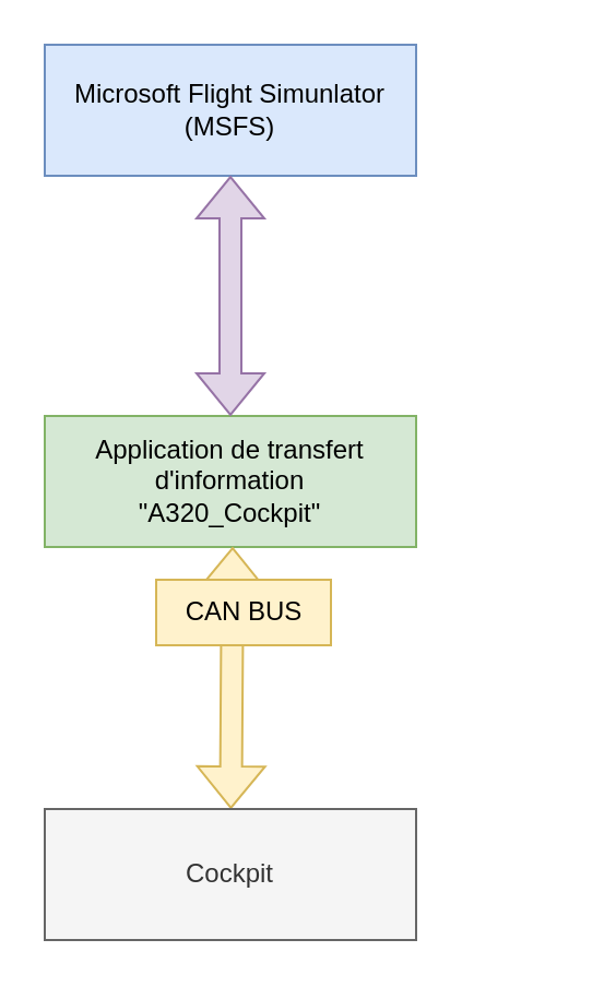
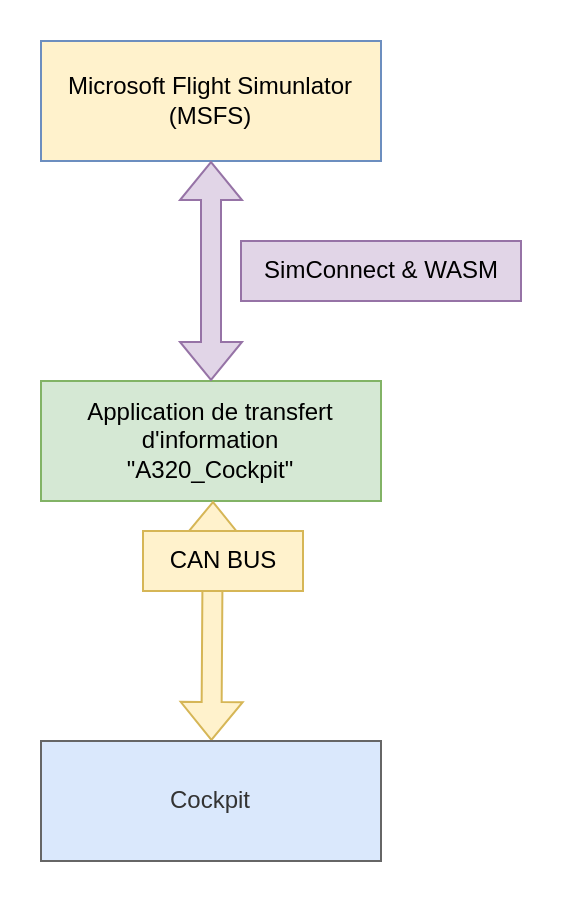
- <mxCell id="3" value="Microsoft Flight Simunlator (MSFS)" style="rounded=0;whiteSpace=wrap;html=1;fillColor=#dae8fc;strokeColor=#6c8ebf;" vertex="1" parent="1"><mxGeometry x="20" y="20" width="170" height="60" as="geometry" /></mxCell>
+ <mxCell id="3" value="Microsoft Flight Simunlator (MSFS)" style="rounded=0;whiteSpace=wrap;html=1;fillColor=#fff2cc;strokeColor=#6c8ebf;" vertex="1" parent="1"><mxGeometry x="20" y="20" width="170" height="60" as="geometry" /></mxCell>
+ <mxCell id="8" value="SimConnect &amp;amp; WASM" style="text;html=1;align=center;verticalAlign=middle;resizable=0;points=[];autosize=1;strokeColor=#9673a6;fillColor=#e1d5e7;" vertex="1" parent="1"><mxGeometry x="120" y="120" width="140" height="30" as="geometry" /></mxCell>
- <mxCell id="6" value="Cockpit" style="rounded=0;whiteSpace=wrap;html=1;fillColor=#f5f5f5;fontColor=#333333;strokeColor=#666666;" vertex="1" parent="1"><mxGeometry x="20" y="370" width="170" height="60" as="geometry" /></mxCell>
+ <mxCell id="6" value="Cockpit" style="rounded=0;whiteSpace=wrap;html=1;fillColor=#dae8fc;fontColor=#333333;strokeColor=#666666;" vertex="1" parent="1"><mxGeometry x="20" y="370" width="170" height="60" as="geometry" /></mxCell>
